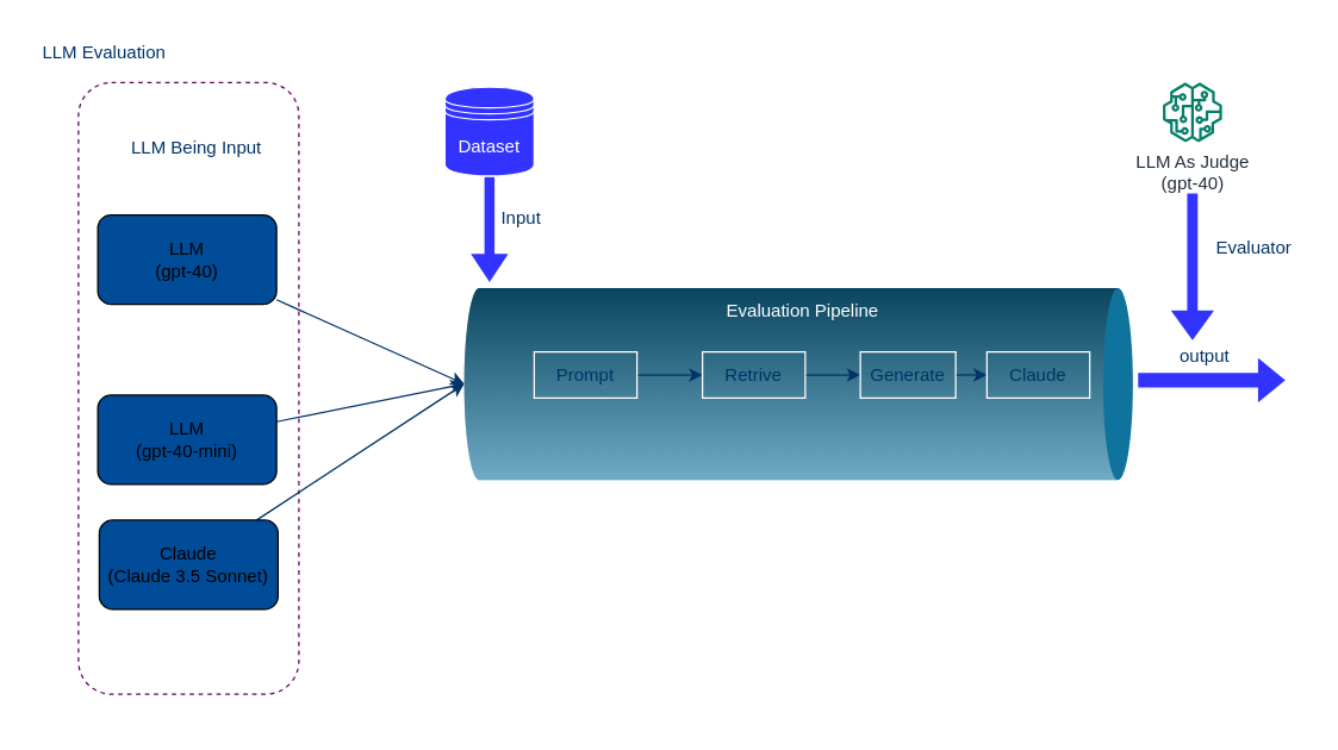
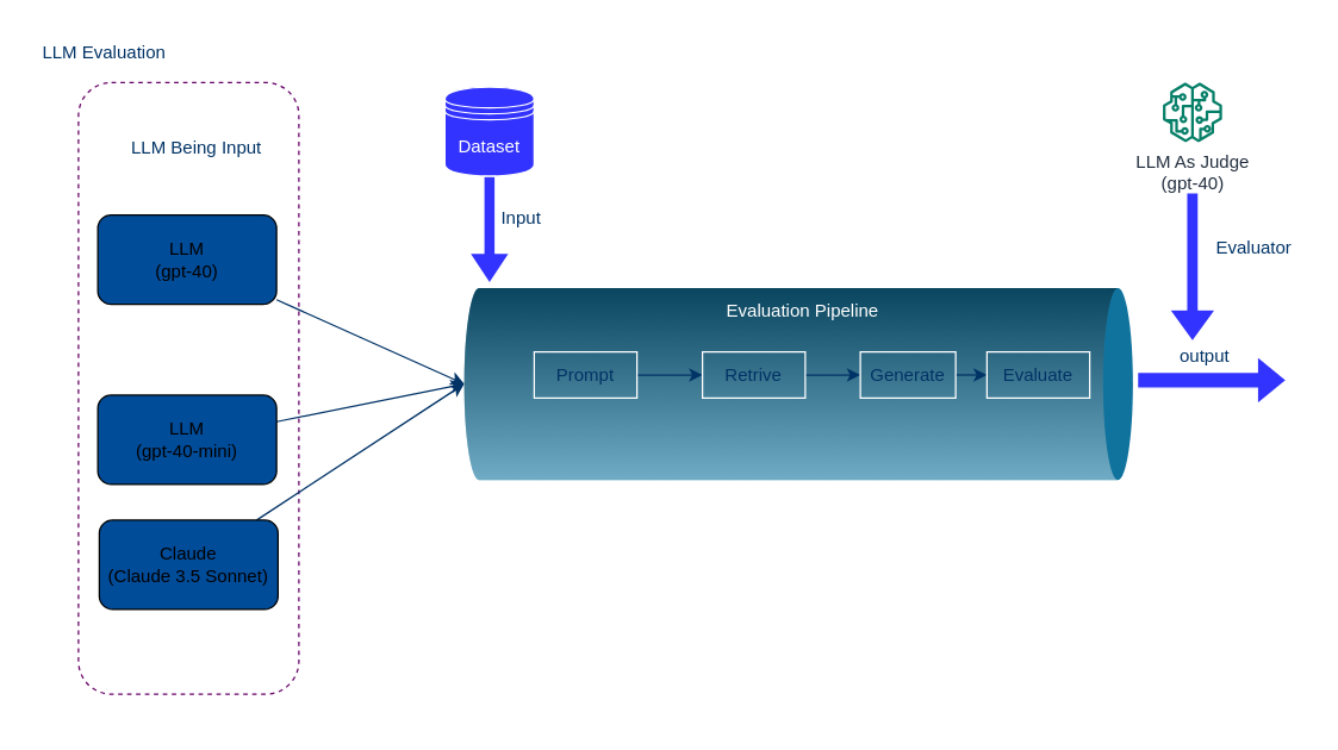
- <mxCell id="26" value="Claude" style="rounded=0;whiteSpace=wrap;html=1;labelBackgroundColor=none;strokeColor=#FFFFFF;fontColor=#003366;fillColor=none;" vertex="1" parent="1"><mxGeometry x="662" y="236" width="69" height="31" as="geometry" /></mxCell>
+ <mxCell id="26" value="Evaluate" style="rounded=0;whiteSpace=wrap;html=1;labelBackgroundColor=none;strokeColor=#FFFFFF;fontColor=#003366;fillColor=none;" vertex="1" parent="1"><mxGeometry x="662" y="236" width="69" height="31" as="geometry" /></mxCell>
